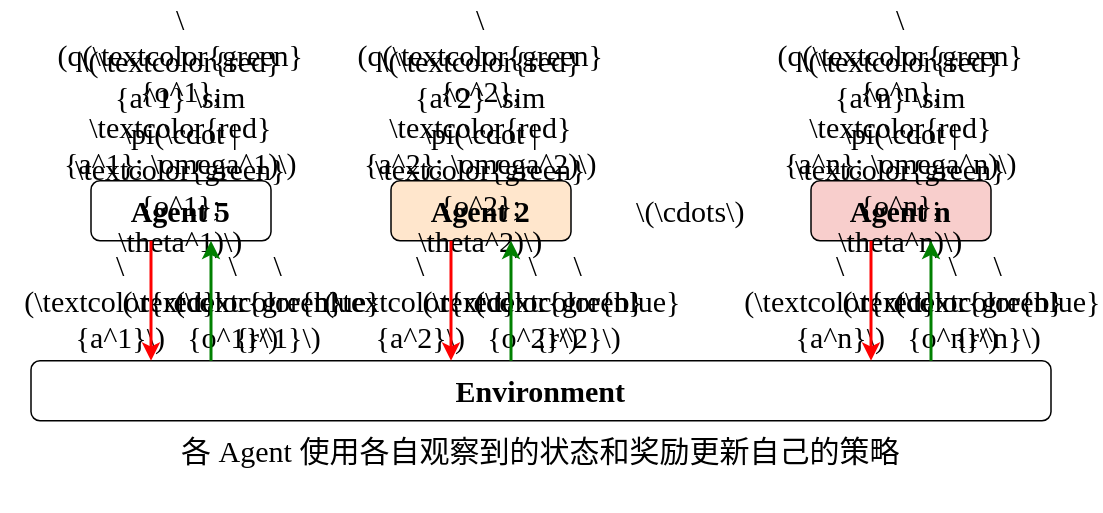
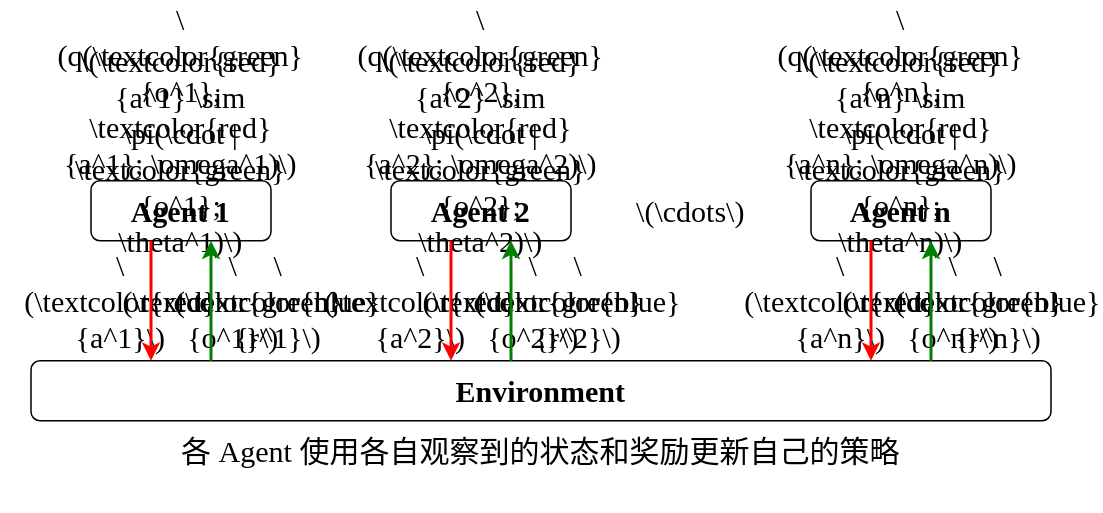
- <mxCell id="2" value="Agent 5" style="rounded=1;whiteSpace=wrap;html=1;fontFamily=HarmonyOS Sans SC;fontSize=20;fontStyle=1" vertex="1" parent="1"><mxGeometry width="120" height="40" as="geometry" x="60" y="100" /></mxCell>
+ <mxCell id="2" value="Agent 1" style="rounded=1;whiteSpace=wrap;html=1;fontFamily=HarmonyOS Sans SC;fontSize=20;fontStyle=1" vertex="1" parent="1"><mxGeometry width="120" height="40" as="geometry" x="60" y="100" /></mxCell>
- <mxCell id="4" value="Agent 2" style="rounded=1;whiteSpace=wrap;html=1;fontFamily=HarmonyOS Sans SC;fontSize=20;fontStyle=1;fillColor=#ffe6cc;" vertex="1" parent="1"><mxGeometry x="260" width="120" height="40" as="geometry" y="100" /></mxCell>
+ <mxCell id="4" value="Agent 2" style="rounded=1;whiteSpace=wrap;html=1;fontFamily=HarmonyOS Sans SC;fontSize=20;fontStyle=1" vertex="1" parent="1"><mxGeometry x="260" width="120" height="40" as="geometry" y="100" /></mxCell>
- <mxCell id="6" value="Agent n" style="rounded=1;whiteSpace=wrap;html=1;fontFamily=HarmonyOS Sans SC;fontSize=20;fontStyle=1;fillColor=#f8cecc;" vertex="1" parent="1"><mxGeometry x="540" width="120" height="40" as="geometry" y="100" /></mxCell>
+ <mxCell id="6" value="Agent n" style="rounded=1;whiteSpace=wrap;html=1;fontFamily=HarmonyOS Sans SC;fontSize=20;fontStyle=1" vertex="1" parent="1"><mxGeometry x="540" width="120" height="40" as="geometry" y="100" /></mxCell>
